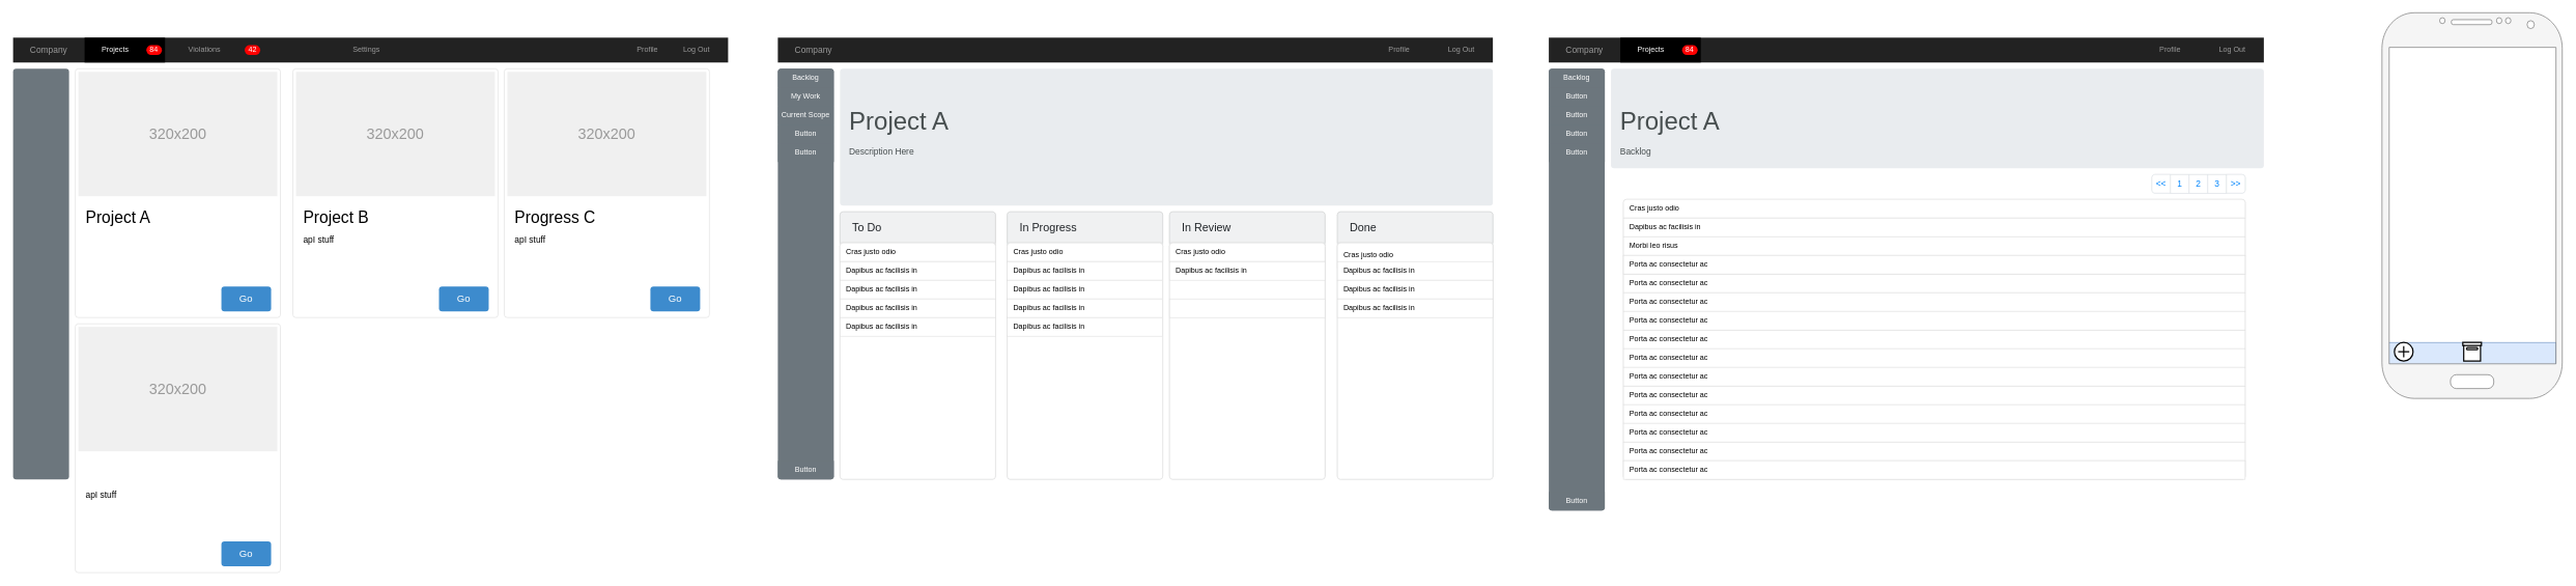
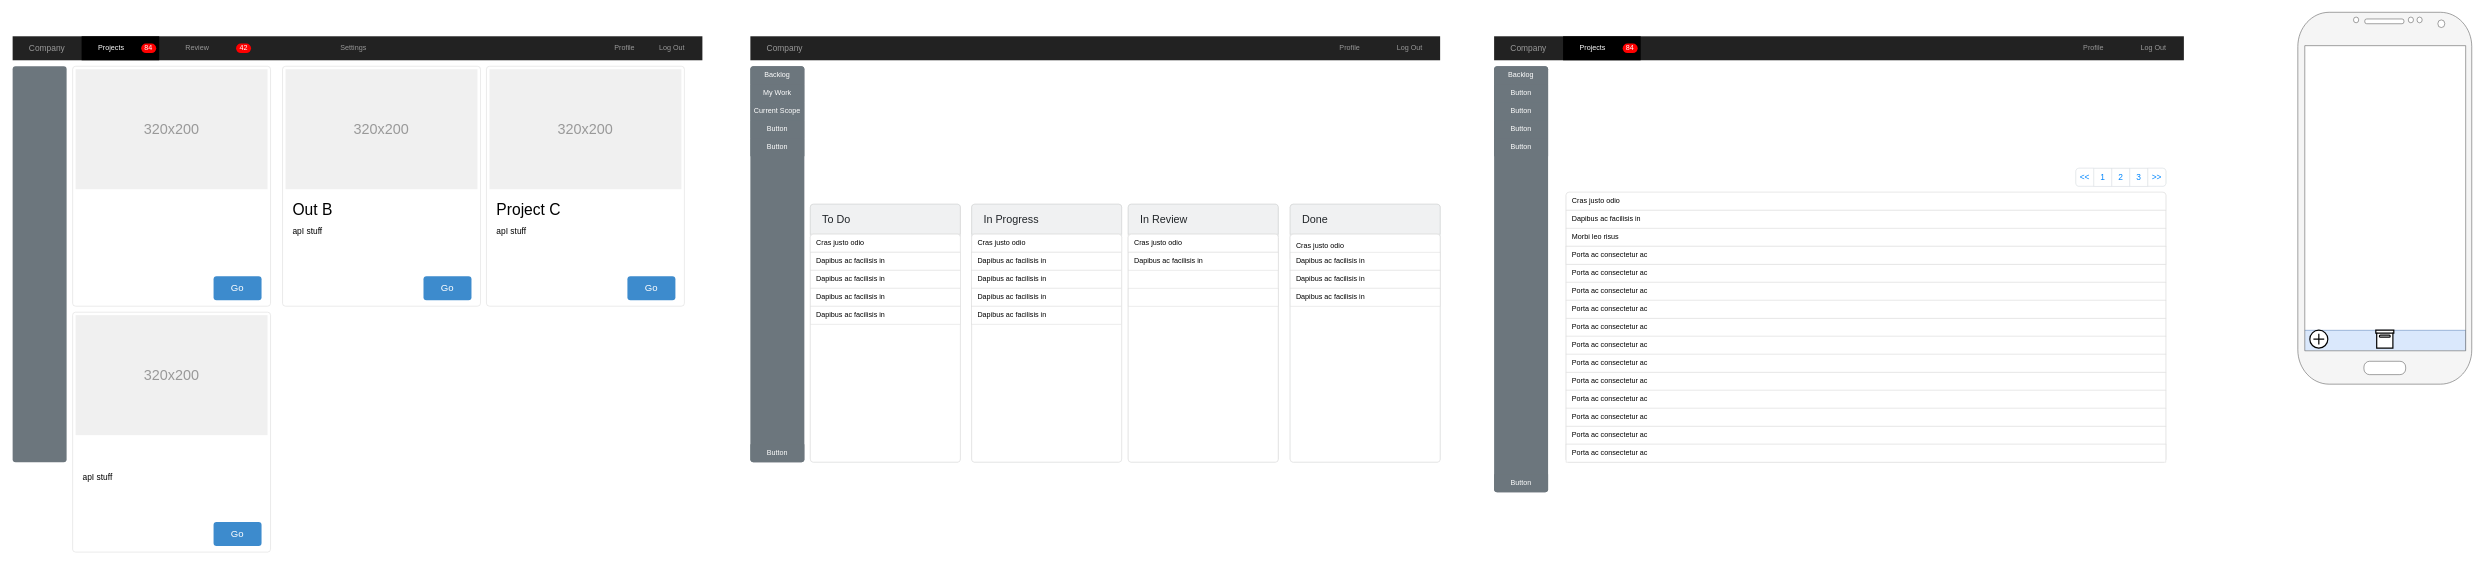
- <mxCell id="6" value="Violations" style="html=1;shadow=0;dashed=0;fillColor=none;strokeColor=none;shape=mxgraph.bootstrap.rect;fontColor=#999999;spacingRight=30;whiteSpace=wrap;" parent="2" vertex="1"><mxGeometry x="244.375" width="158.125" height="40" as="geometry" /></mxCell>
+ <mxCell id="6" value="Review" style="html=1;shadow=0;dashed=0;fillColor=none;strokeColor=none;shape=mxgraph.bootstrap.rect;fontColor=#999999;spacingRight=30;whiteSpace=wrap;" parent="2" vertex="1"><mxGeometry x="244.375" width="158.125" height="40" as="geometry" /></mxCell>
- <mxCell id="100" value="&lt;font style=&quot;font-size: 40px&quot;&gt;Project A&lt;/font&gt;&lt;br&gt;&lt;br&gt;Backlog" style="html=1;shadow=0;dashed=0;shape=mxgraph.bootstrap.rrect;rSize=5;strokeColor=none;html=1;whiteSpace=wrap;fillColor=#E9ECEF;fontColor=#474E4F;align=left;spacing=15;fontSize=14;verticalAlign=top;spacingTop=40;" vertex="1" parent="1"><mxGeometry x="2590" y="110" width="1050" height="160" as="geometry" /></mxCell>
- <mxCell id="48" value="&lt;font style=&quot;font-size: 40px&quot;&gt;Project A&lt;/font&gt;&lt;br&gt;&lt;br&gt;Description Here" style="html=1;shadow=0;dashed=0;shape=mxgraph.bootstrap.rrect;rSize=5;strokeColor=none;html=1;whiteSpace=wrap;fillColor=#E9ECEF;fontColor=#474E4F;align=left;spacing=15;fontSize=14;verticalAlign=top;spacingTop=40;" vertex="1" parent="1"><mxGeometry x="1350" y="110" width="1050" height="220" as="geometry" /></mxCell>
- <mxCell id="13" value="Project A" style="html=1;shadow=0;dashed=0;shape=mxgraph.bootstrap.anchor;fontSize=26;align=left;whiteSpace=wrap;" parent="11" vertex="1"><mxGeometry x="15" y="220" width="300" height="40" as="geometry" /></mxCell>
- <mxCell id="17" value="Project B" style="html=1;shadow=0;dashed=0;shape=mxgraph.bootstrap.anchor;fontSize=26;align=left;whiteSpace=wrap;" vertex="1" parent="15"><mxGeometry x="15" y="220" width="300" height="40" as="geometry" /></mxCell>
+ <mxCell id="17" value="Out B" style="html=1;shadow=0;dashed=0;shape=mxgraph.bootstrap.anchor;fontSize=26;align=left;whiteSpace=wrap;" vertex="1" parent="15"><mxGeometry x="15" y="220" width="300" height="40" as="geometry" /></mxCell>
- <mxCell id="87" value="Progress C" style="html=1;shadow=0;dashed=0;shape=mxgraph.bootstrap.anchor;fontSize=26;align=left;whiteSpace=wrap;" vertex="1" parent="85"><mxGeometry x="15" y="220" width="300" height="40" as="geometry" /></mxCell>
+ <mxCell id="87" value="Project C" style="html=1;shadow=0;dashed=0;shape=mxgraph.bootstrap.anchor;fontSize=26;align=left;whiteSpace=wrap;" vertex="1" parent="85"><mxGeometry x="15" y="220" width="300" height="40" as="geometry" /></mxCell>
